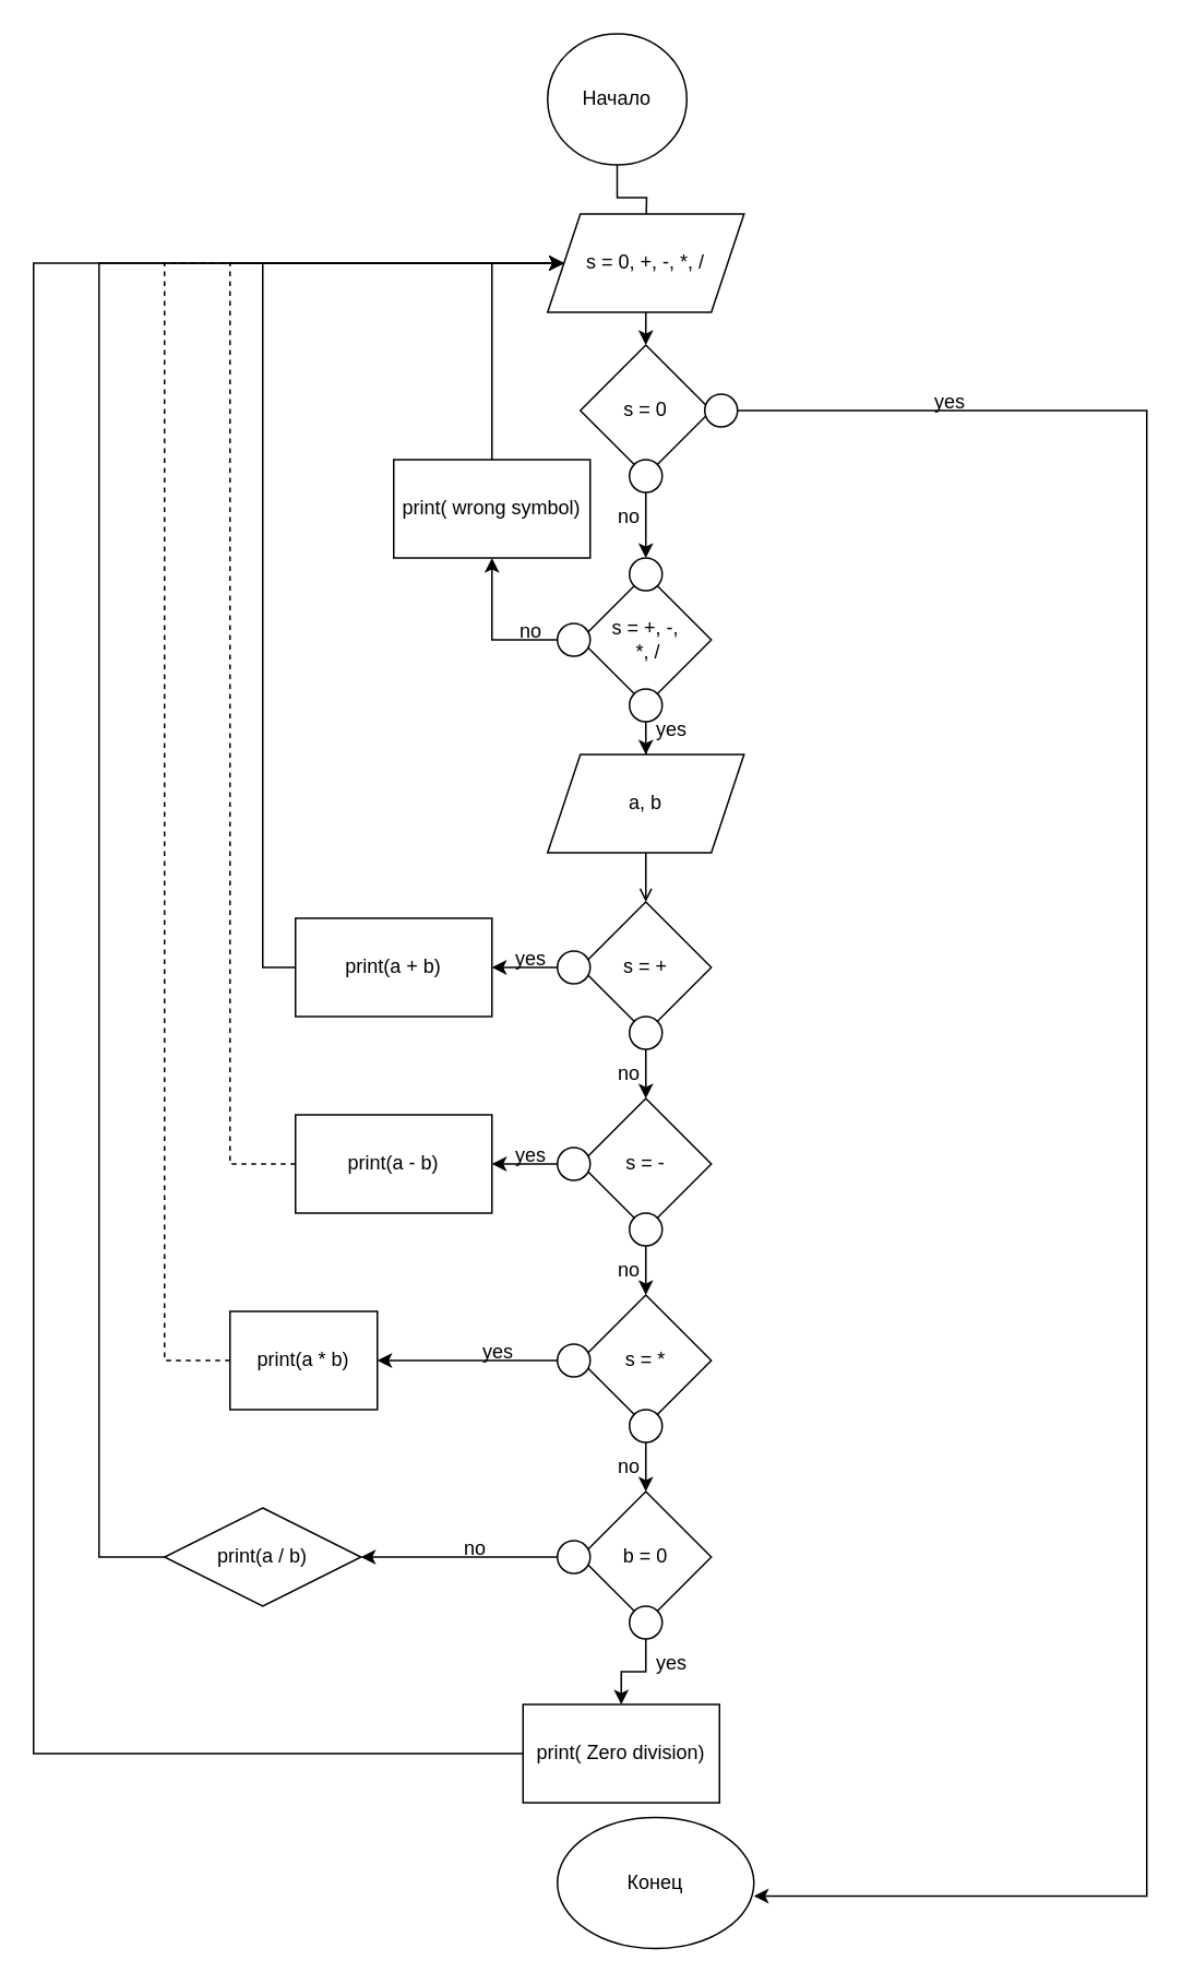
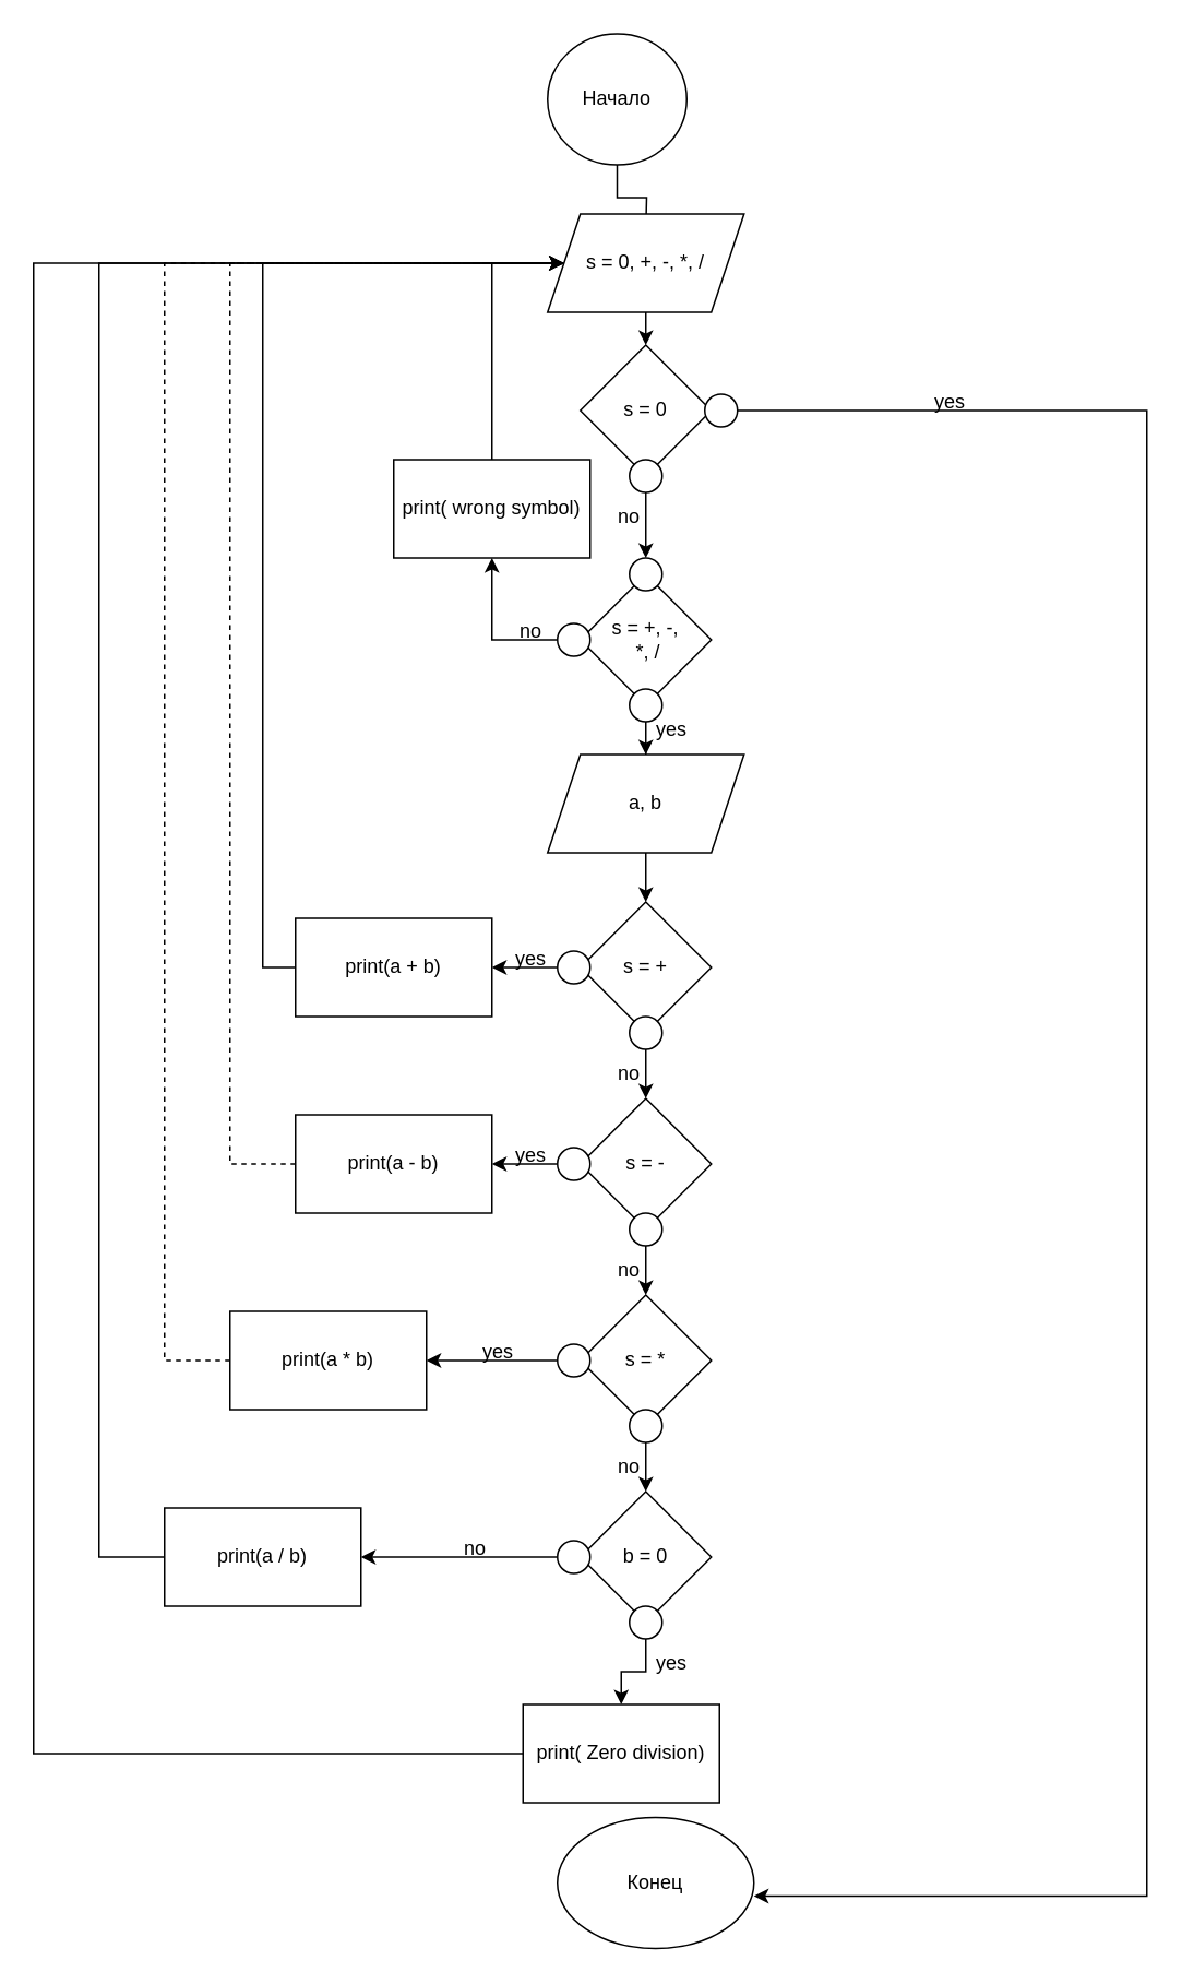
- <mxCell id="19" value="" style="edgeStyle=orthogonalEdgeStyle;rounded=0;orthogonalLoop=1;jettySize=auto;html=1;endArrow=open;" edge="1" parent="1" source="20" target="24"><mxGeometry relative="1" as="geometry" /></mxCell>
+ <mxCell id="19" value="" style="edgeStyle=orthogonalEdgeStyle;rounded=0;orthogonalLoop=1;jettySize=auto;html=1;" edge="1" parent="1" source="20" target="24"><mxGeometry relative="1" as="geometry" /></mxCell>
- <mxCell id="48" value="print(a * b)" style="rounded=0;whiteSpace=wrap;html=1;" vertex="1" parent="1"><mxGeometry x="140" y="800" width="90" height="60" as="geometry" /></mxCell>
+ <mxCell id="48" value="print(a * b)" style="rounded=0;whiteSpace=wrap;html=1;" vertex="1" parent="1"><mxGeometry x="140" y="800" width="120" height="60" as="geometry" /></mxCell>
- <mxCell id="62" value="print(a / b)" style="rhombus;whiteSpace=wrap;html=1;" vertex="1" parent="1"><mxGeometry x="100" y="920" width="120" height="60" as="geometry" /></mxCell>
+ <mxCell id="62" value="print(a / b)" style="rounded=0;whiteSpace=wrap;html=1;" vertex="1" parent="1"><mxGeometry x="100" y="920" width="120" height="60" as="geometry" /></mxCell>
